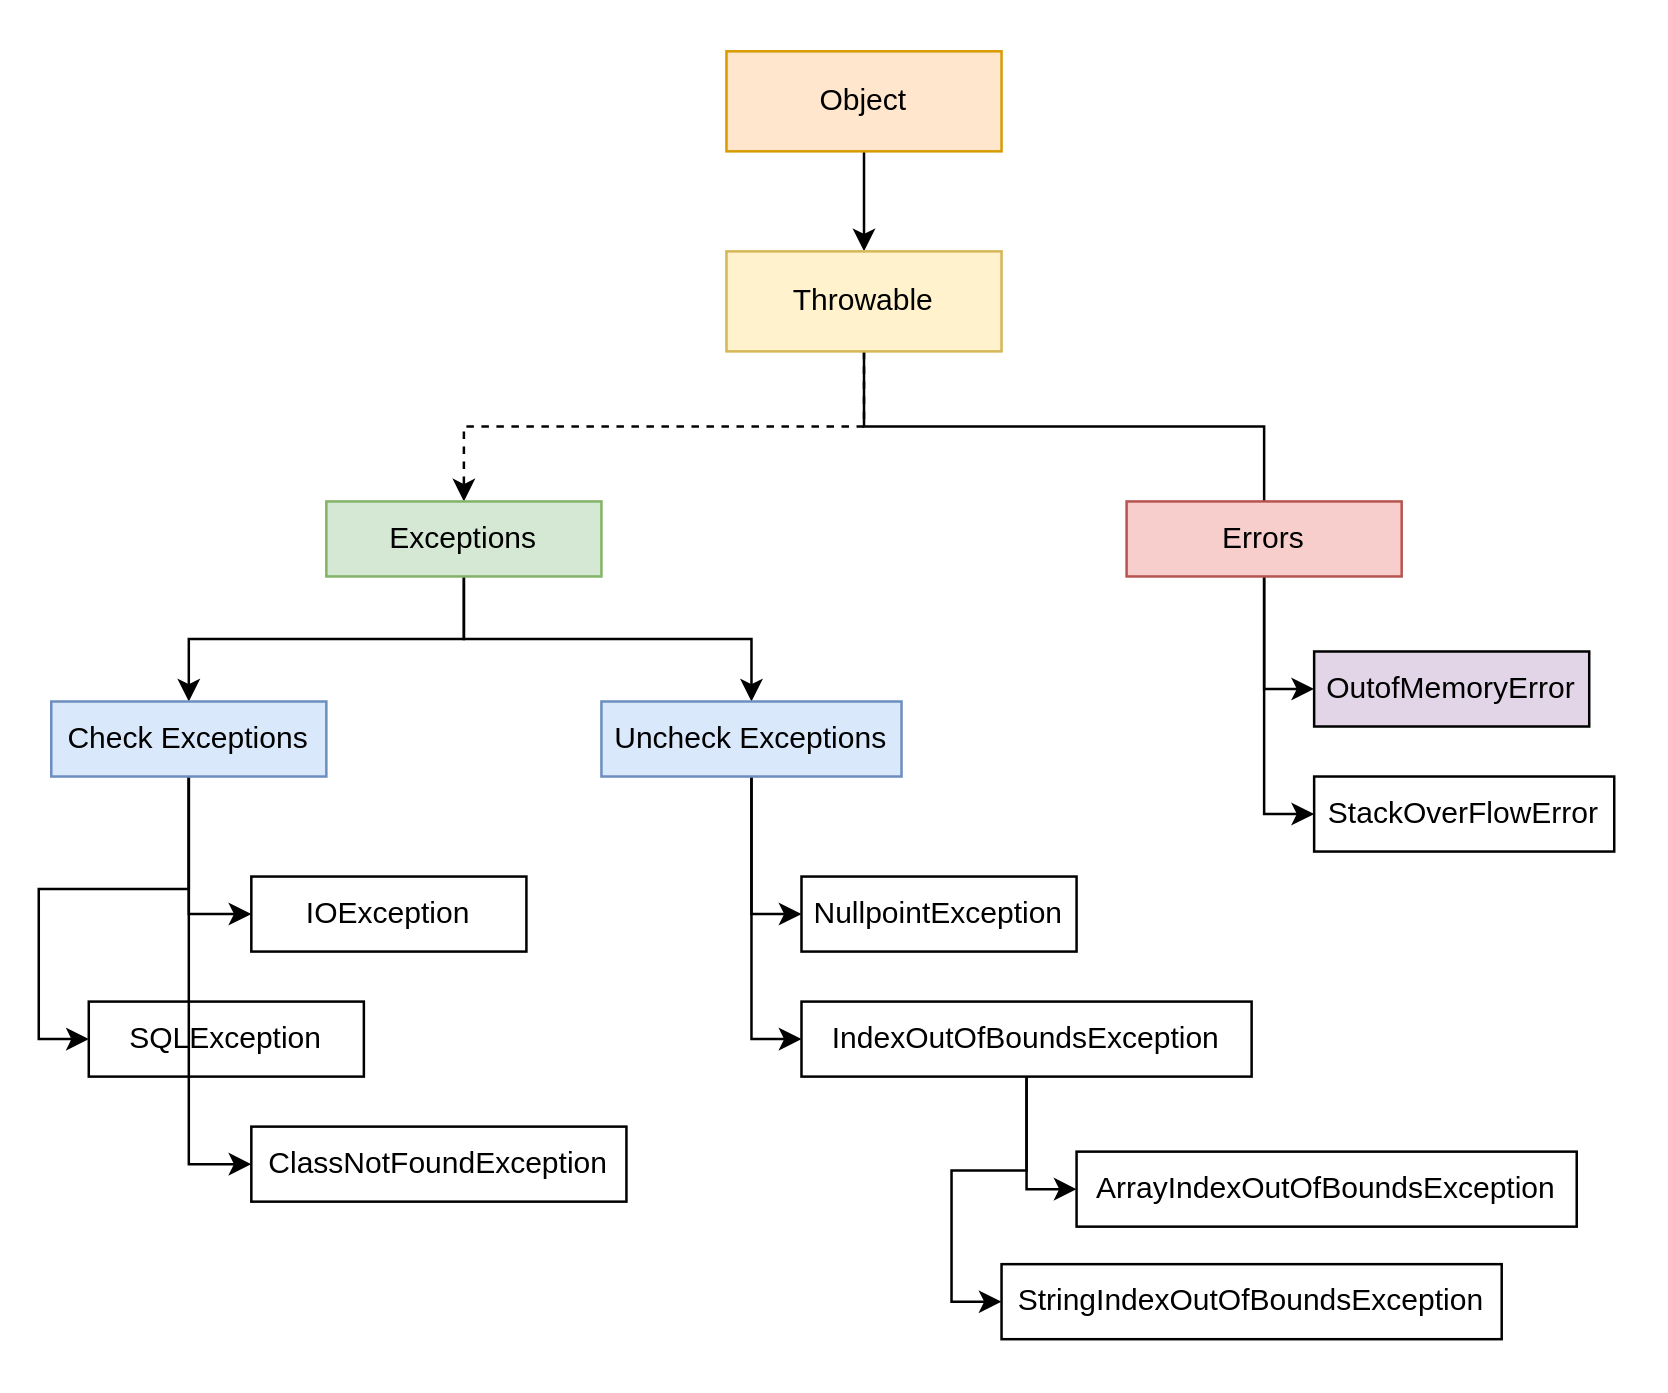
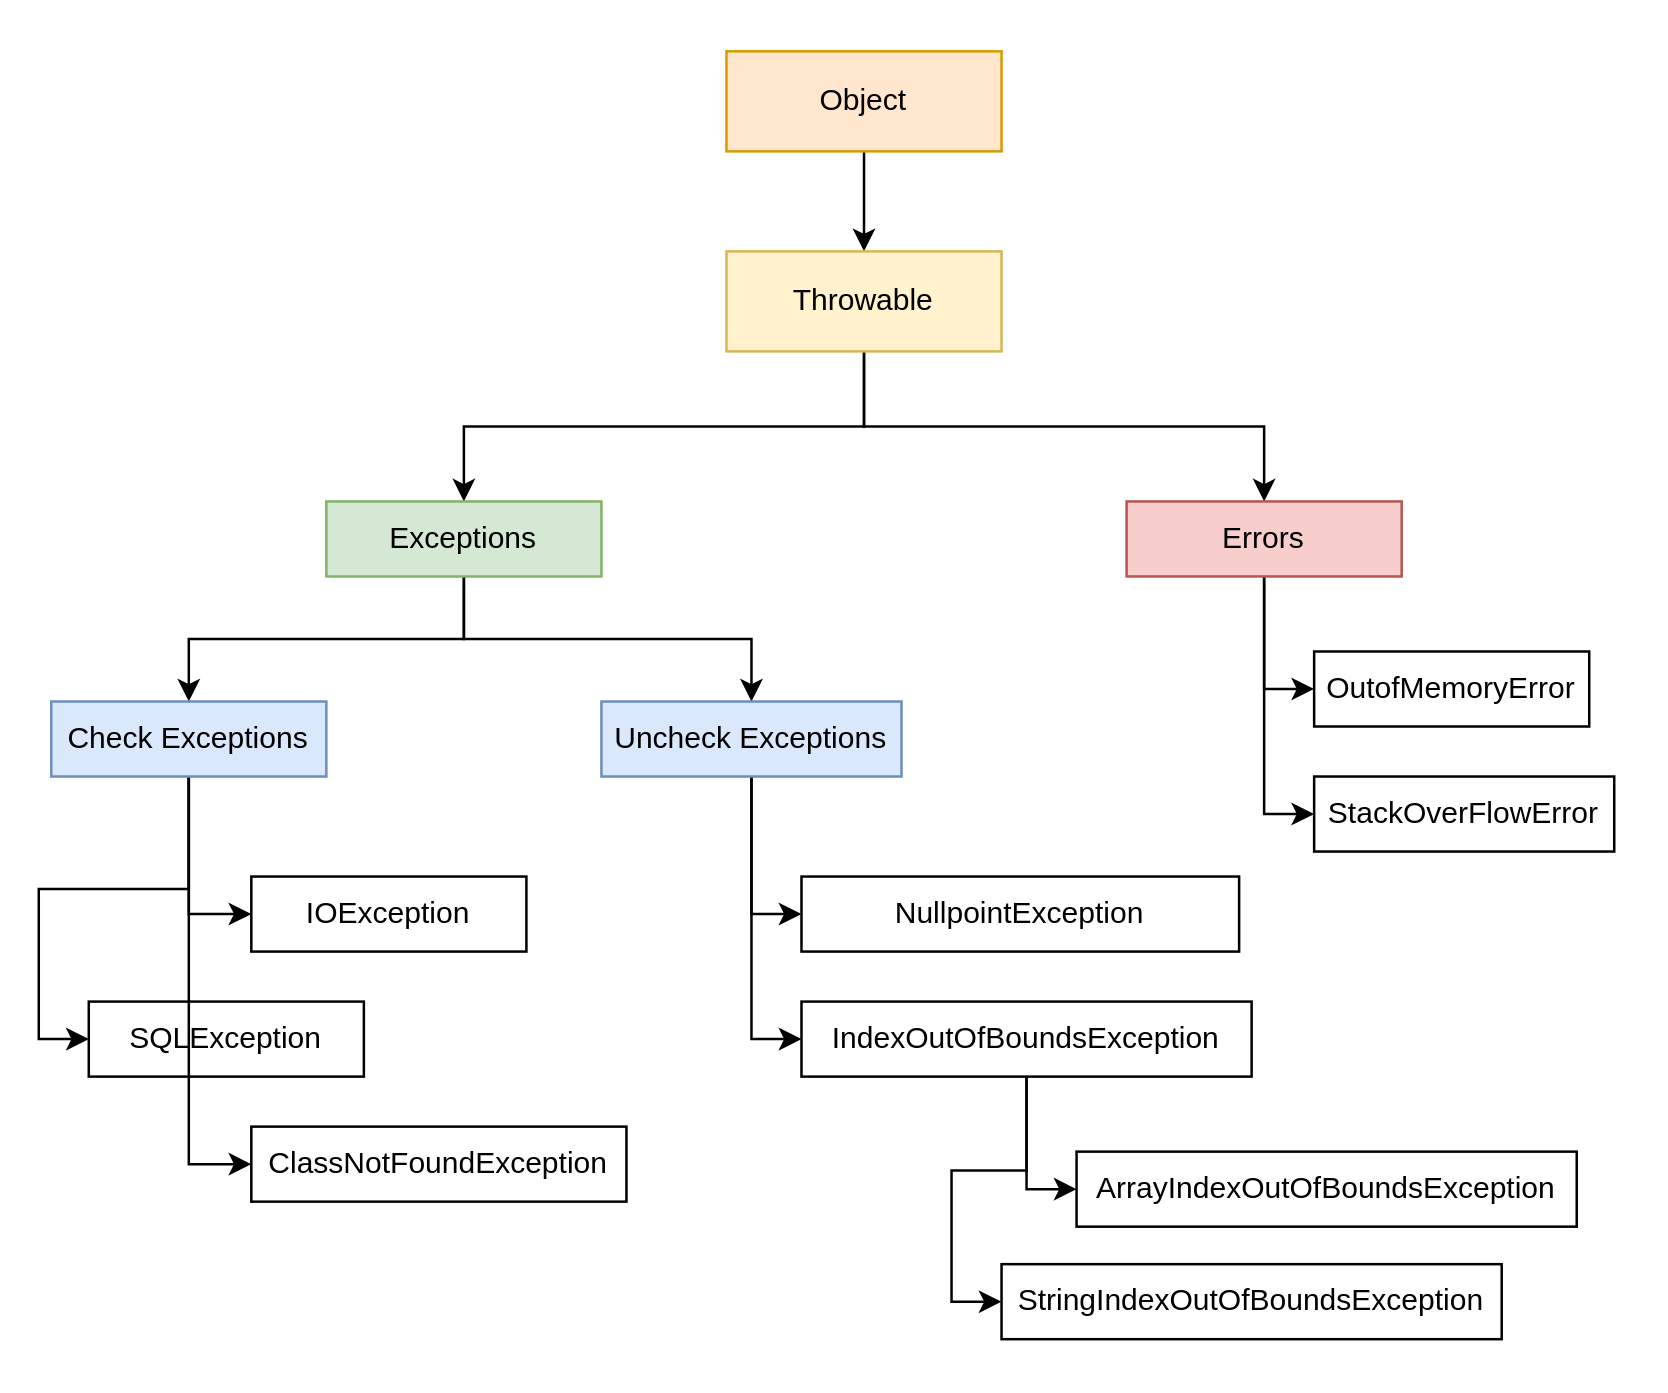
- <mxCell id="4" style="edgeStyle=orthogonalEdgeStyle;rounded=0;orthogonalLoop=1;jettySize=auto;html=1;exitX=0.5;exitY=1;exitDx=0;exitDy=0;entryX=0.5;entryY=0;entryDx=0;entryDy=0;dashed=1;" parent="1" source="6" target="9" edge="1"><mxGeometry relative="1" as="geometry" /></mxCell>
+ <mxCell id="4" style="edgeStyle=orthogonalEdgeStyle;rounded=0;orthogonalLoop=1;jettySize=auto;html=1;exitX=0.5;exitY=1;exitDx=0;exitDy=0;entryX=0.5;entryY=0;entryDx=0;entryDy=0;" parent="1" source="6" target="9" edge="1"><mxGeometry relative="1" as="geometry" /></mxCell>
- <mxCell id="5" style="edgeStyle=orthogonalEdgeStyle;rounded=0;orthogonalLoop=1;jettySize=auto;html=1;exitX=0.5;exitY=1;exitDx=0;exitDy=0;endArrow=none;" parent="1" source="6" target="12" edge="1"><mxGeometry relative="1" as="geometry" /></mxCell>
+ <mxCell id="5" style="edgeStyle=orthogonalEdgeStyle;rounded=0;orthogonalLoop=1;jettySize=auto;html=1;exitX=0.5;exitY=1;exitDx=0;exitDy=0;" parent="1" source="6" target="12" edge="1"><mxGeometry relative="1" as="geometry" /></mxCell>
- <mxCell id="28" value="OutofMemoryError" style="rounded=0;whiteSpace=wrap;html=1;fillColor=#e1d5e7;" parent="1" vertex="1"><mxGeometry x="525" y="260" width="110" height="30" as="geometry" /></mxCell>
+ <mxCell id="28" value="OutofMemoryError" style="rounded=0;whiteSpace=wrap;html=1;" parent="1" vertex="1"><mxGeometry x="525" y="260" width="110" height="30" as="geometry" /></mxCell>
- <mxCell id="23" value="NullpointException" style="rounded=0;whiteSpace=wrap;html=1;" parent="1" vertex="1"><mxGeometry x="320" y="350" width="110" height="30" as="geometry" /></mxCell>
+ <mxCell id="23" value="NullpointException" style="rounded=0;whiteSpace=wrap;html=1;" parent="1" vertex="1"><mxGeometry x="320" y="350" width="175" height="30" as="geometry" /></mxCell>
